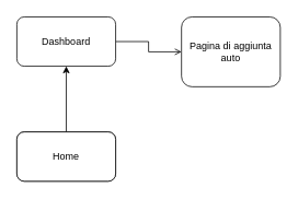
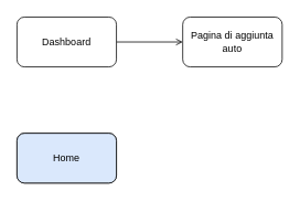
- <mxCell id="7" value="Pagina di aggiunta auto" style="whiteSpace=wrap;html=1;rounded=1;" vertex="1" parent="1"><mxGeometry x="220" y="20" width="120" height="85" as="geometry" /></mxCell>
+ <mxCell id="7" value="Pagina di aggiunta auto" style="whiteSpace=wrap;html=1;rounded=1;" vertex="1" parent="1"><mxGeometry x="220" y="20" width="120" height="60" as="geometry" /></mxCell>
- <mxCell id="3" value="" style="edgeStyle=orthogonalEdgeStyle;rounded=0;orthogonalLoop=1;jettySize=auto;html=1;" edge="1" parent="1" source="4" target="6"><mxGeometry relative="1" as="geometry" /></mxCell>
- <mxCell id="4" value="Home" style="rounded=1;whiteSpace=wrap;html=1;" vertex="1" parent="1"><mxGeometry x="20" y="160" width="120" height="60" as="geometry" /></mxCell>
+ <mxCell id="4" value="Home" style="rounded=1;whiteSpace=wrap;html=1;fillColor=#dae8fc;" vertex="1" parent="1"><mxGeometry x="20" y="160" width="120" height="60" as="geometry" /></mxCell>
